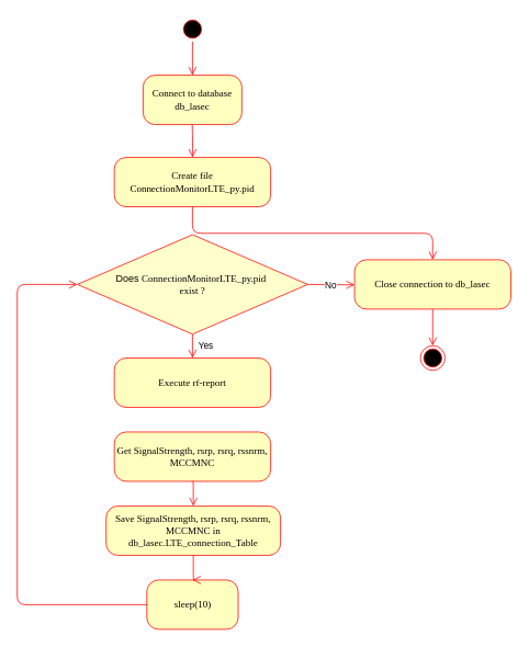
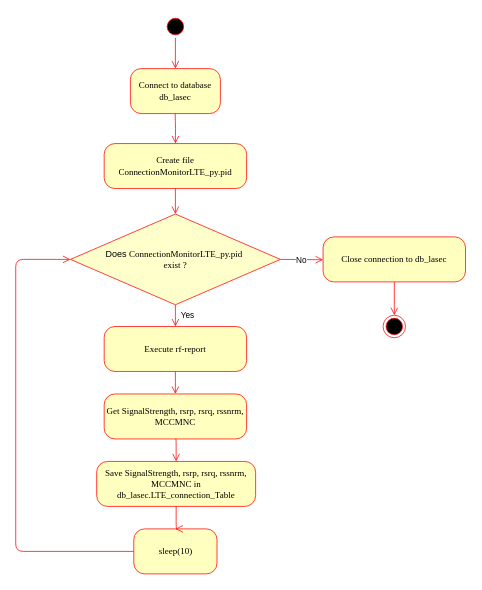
- <mxCell id="13" style="edgeStyle=orthogonalEdgeStyle;html=1;labelBackgroundColor=none;endArrow=open;endSize=8;strokeColor=#ff0000;fontFamily=Verdana;fontSize=12;align=left;exitX=0.5;exitY=1;exitDx=0;exitDy=0;" edge="1" parent="1" source="10" target="21"><mxGeometry relative="1" as="geometry"><mxPoint x="232.61" y="271" as="sourcePoint" /><mxPoint x="233" y="271" as="targetPoint" /></mxGeometry></mxCell>
+ <mxCell id="13" style="edgeStyle=orthogonalEdgeStyle;html=1;labelBackgroundColor=none;endArrow=open;endSize=8;strokeColor=#ff0000;fontFamily=Verdana;fontSize=12;align=left;exitX=0.5;exitY=1;exitDx=0;exitDy=0;entryX=0.5;entryY=0;entryDx=0;entryDy=0;" edge="1" parent="1" source="10" target="12"><mxGeometry relative="1" as="geometry"><mxPoint x="232.61" y="271" as="sourcePoint" /><mxPoint x="233" y="271" as="targetPoint" /></mxGeometry></mxCell>
+ <mxCell id="16" style="edgeStyle=elbowEdgeStyle;html=1;labelBackgroundColor=none;endArrow=open;endSize=8;strokeColor=#ff0000;fontFamily=Verdana;fontSize=12;align=left;entryX=0.5;entryY=0;entryDx=0;entryDy=0;exitX=0.5;exitY=1;exitDx=0;exitDy=0;" edge="1" parent="1" source="14" target="15"><mxGeometry relative="1" as="geometry"><mxPoint x="233" y="480" as="sourcePoint" /><mxPoint x="233" y="509" as="targetPoint" /><Array as="points" /></mxGeometry></mxCell>
